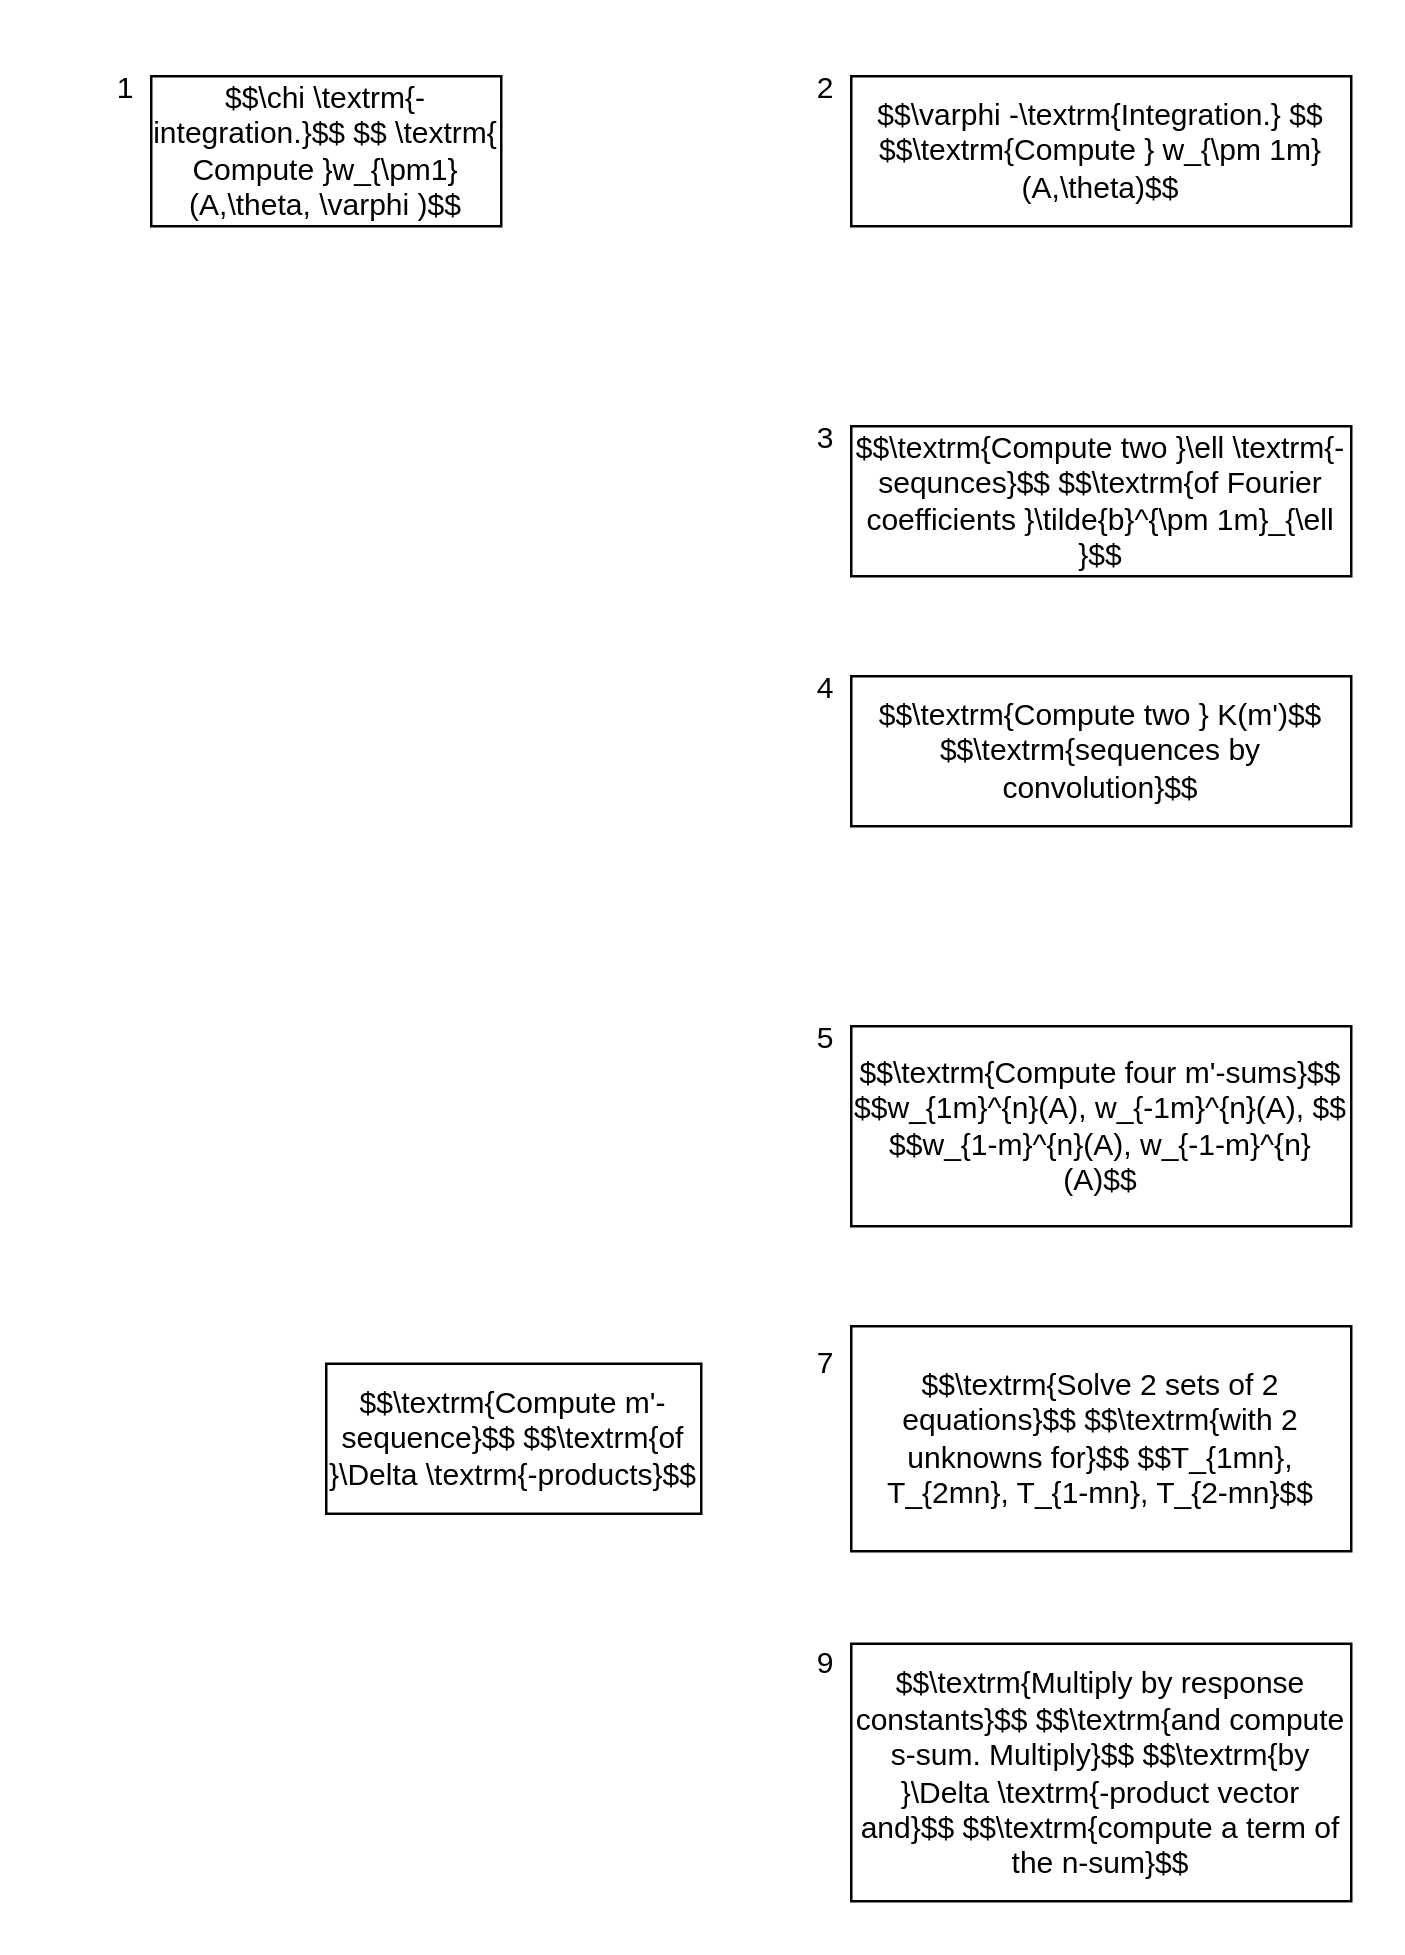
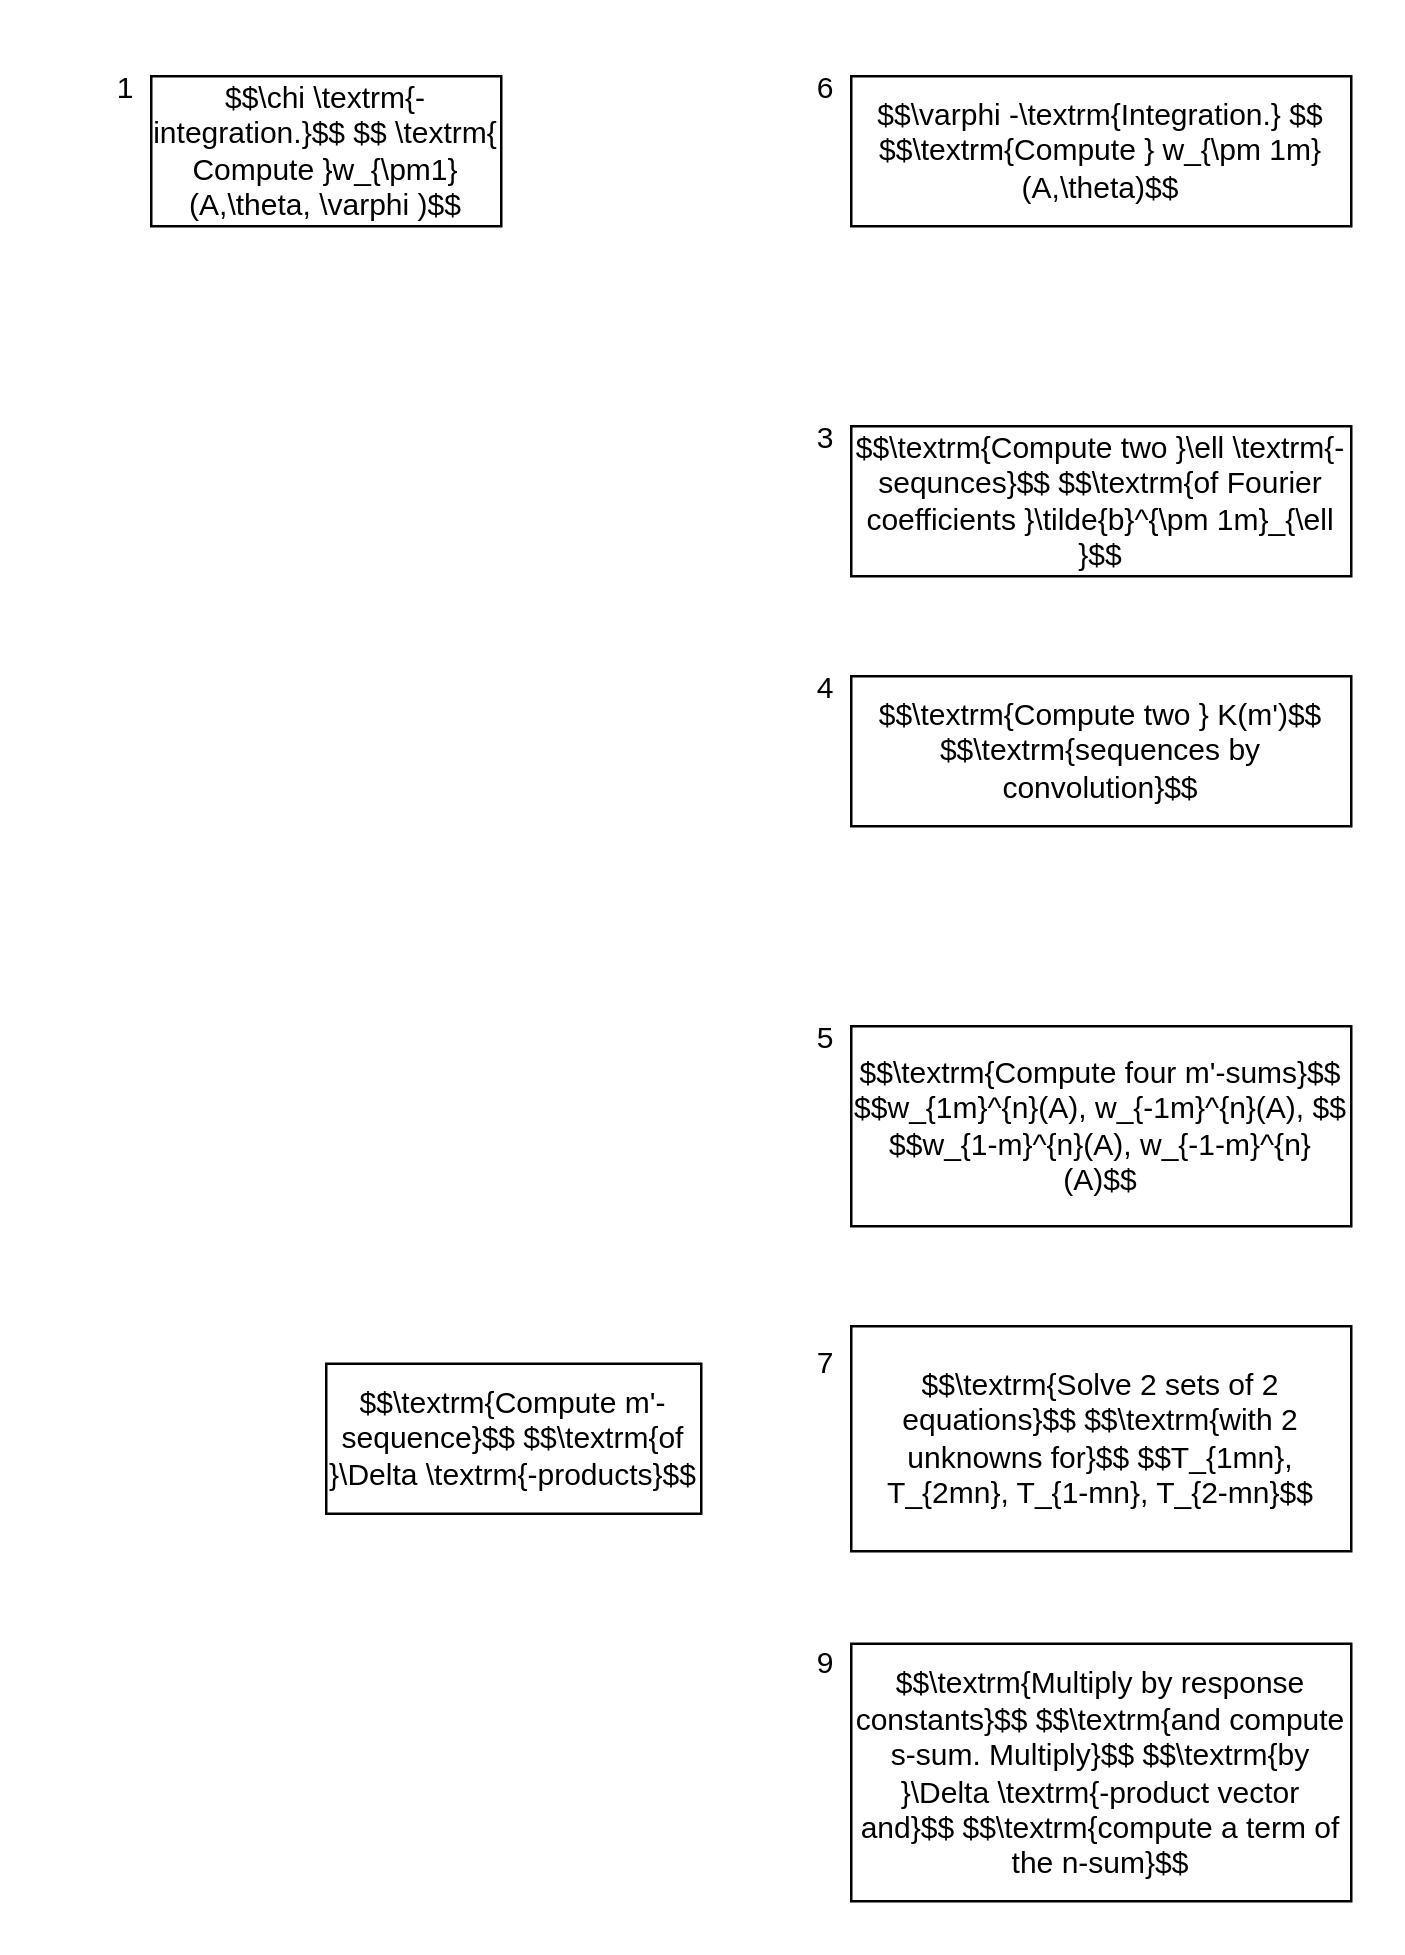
- <mxCell id="5" value="2" style="text;html=1;align=center;verticalAlign=middle;whiteSpace=wrap;rounded=0;" vertex="1" parent="1"><mxGeometry x="300" y="20" width="60" height="30" as="geometry" /></mxCell>
+ <mxCell id="5" value="6" style="text;html=1;align=center;verticalAlign=middle;whiteSpace=wrap;rounded=0;" vertex="1" parent="1"><mxGeometry x="300" y="20" width="60" height="30" as="geometry" /></mxCell>
